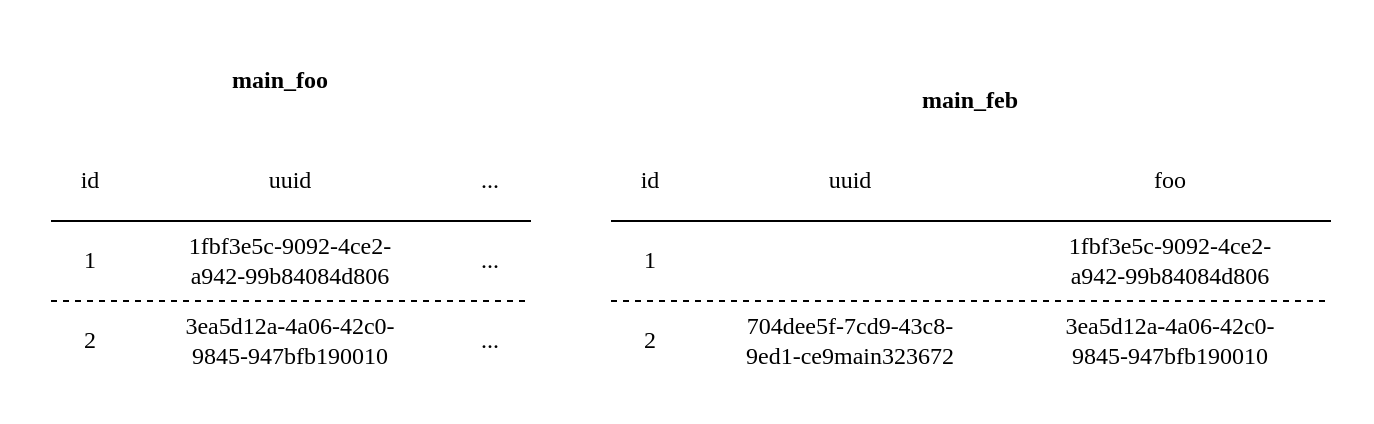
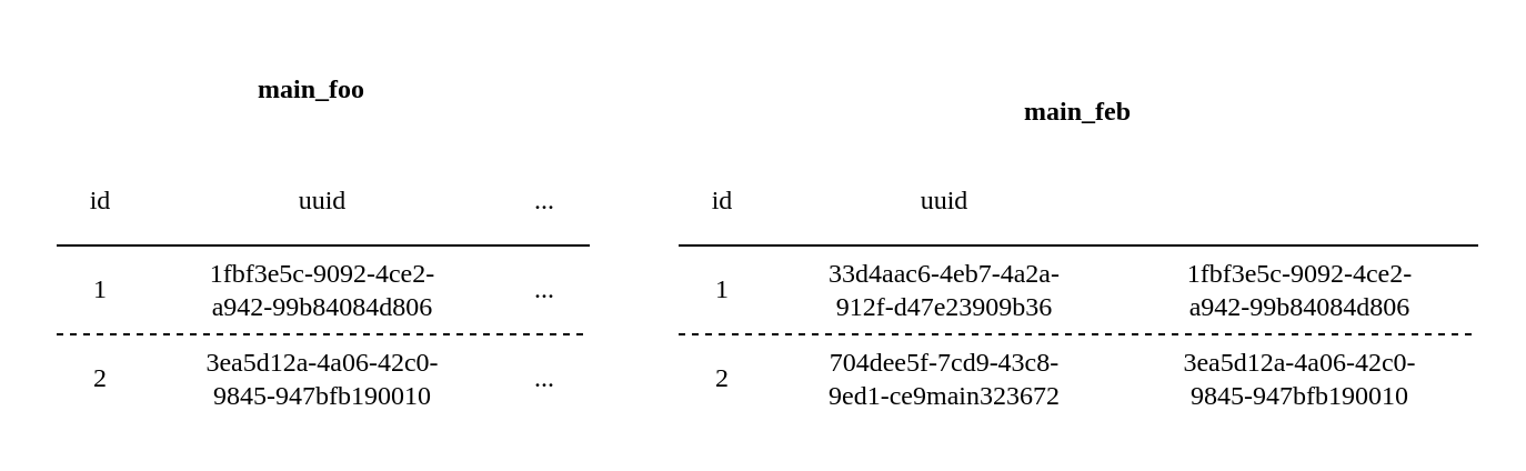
- <mxCell id="16" value="foo" style="rounded=0;whiteSpace=wrap;html=1;fontFamily=Lucida Console;fillColor=none;strokeColor=none;" vertex="1" parent="1"><mxGeometry x="505" y="70" width="160" height="40" as="geometry" /></mxCell>
+ <mxCell id="17" value="33d4aac6-4eb7-4a2a-&lt;br&gt;912f-d47e23909b36" style="rounded=0;whiteSpace=wrap;html=1;fontFamily=Lucida Console;fillColor=none;strokeColor=none;" vertex="1" parent="1"><mxGeometry x="345" y="110" width="160" height="40" as="geometry" /></mxCell>
